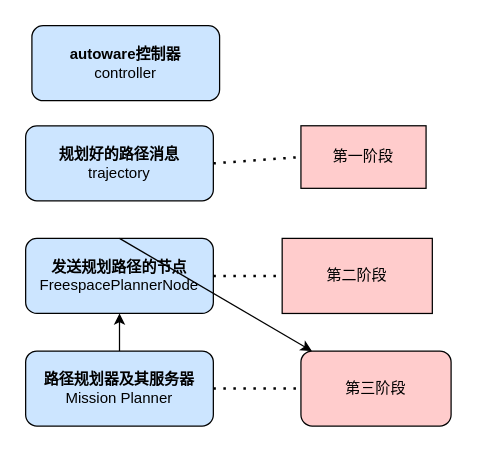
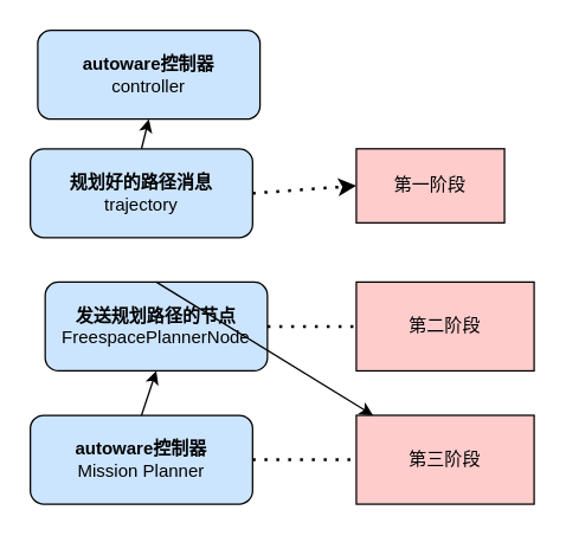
+ <mxCell id="6" value="" style="endArrow=classic;html=1;rounded=0;exitX=0.5;exitY=0;exitDx=0;exitDy=0;entryX=0.5;entryY=1;entryDx=0;entryDy=0;" edge="1" parent="1" source="2" target="3"><mxGeometry width="50" height="50" relative="1" as="geometry"><mxPoint x="220" y="160" as="sourcePoint" /><mxPoint x="270" y="110" as="targetPoint" /></mxGeometry></mxCell>
- <mxCell id="10" value="" style="endArrow=none;dashed=1;html=1;dashPattern=1 3;strokeWidth=2;rounded=0;exitX=1;exitY=0.5;exitDx=0;exitDy=0;entryX=0;entryY=0.5;entryDx=0;entryDy=0;" edge="1" parent="1" source="2" target="9"><mxGeometry width="50" height="50" relative="1" as="geometry"><mxPoint x="220" y="160" as="sourcePoint" /><mxPoint x="270" y="110" as="targetPoint" /></mxGeometry></mxCell>
+ <mxCell id="10" value="" style="endArrow=classic;dashed=1;html=1;dashPattern=1 3;strokeWidth=2;rounded=0;exitX=1;exitY=0.5;exitDx=0;exitDy=0;entryX=0;entryY=0.5;entryDx=0;entryDy=0;" edge="1" parent="1" source="2" target="9"><mxGeometry width="50" height="50" relative="1" as="geometry"><mxPoint x="220" y="160" as="sourcePoint" /><mxPoint x="270" y="110" as="targetPoint" /></mxGeometry></mxCell>
- <mxCell id="4" value="&lt;b&gt;发送规划路径的节点&lt;/b&gt;FreespacePlannerNode" style="rounded=1;whiteSpace=wrap;html=1;fillColor=#CCE5FF;" vertex="1" parent="1"><mxGeometry x="20" y="190" width="150" height="60" as="geometry" /></mxCell>
+ <mxCell id="4" value="&lt;b&gt;发送规划路径的节点&lt;/b&gt;FreespacePlannerNode" style="rounded=1;whiteSpace=wrap;html=1;fillColor=#CCE5FF;" vertex="1" parent="1"><mxGeometry x="30" y="190" width="150" height="60" as="geometry" /></mxCell>
- <mxCell id="11" value="第二阶段" style="rounded=0;whiteSpace=wrap;html=1;fillColor=#FFCCCC;" vertex="1" parent="1"><mxGeometry x="225" y="190" width="120" height="60" as="geometry" /></mxCell>
+ <mxCell id="11" value="第二阶段" style="rounded=0;whiteSpace=wrap;html=1;fillColor=#FFCCCC;" vertex="1" parent="1"><mxGeometry x="240" y="190" width="120" height="60" as="geometry" /></mxCell>
- <mxCell id="5" value="&lt;b&gt;路径规划器及其服务器&lt;/b&gt;&lt;div&gt;Mission Planner&lt;/div&gt;" style="rounded=1;whiteSpace=wrap;html=1;fillColor=#CCE5FF;" vertex="1" parent="1"><mxGeometry x="20" y="280" width="150" height="60" as="geometry" /></mxCell>
+ <mxCell id="5" value="&lt;b&gt;autoware控制器&lt;/b&gt;&lt;div&gt;Mission Planner&lt;/div&gt;" style="rounded=1;whiteSpace=wrap;html=1;fillColor=#CCE5FF;" vertex="1" parent="1"><mxGeometry x="20" y="280" width="150" height="60" as="geometry" /></mxCell>
- <mxCell id="13" value="第三阶段" style="whiteSpace=wrap;html=1;fillColor=#FFCCCC;rounded=1;" vertex="1" parent="1"><mxGeometry x="240" y="280" width="120" height="60" as="geometry" /></mxCell>
+ <mxCell id="13" value="第三阶段" style="rounded=0;whiteSpace=wrap;html=1;fillColor=#FFCCCC;" vertex="1" parent="1"><mxGeometry x="240" y="280" width="120" height="60" as="geometry" /></mxCell>
